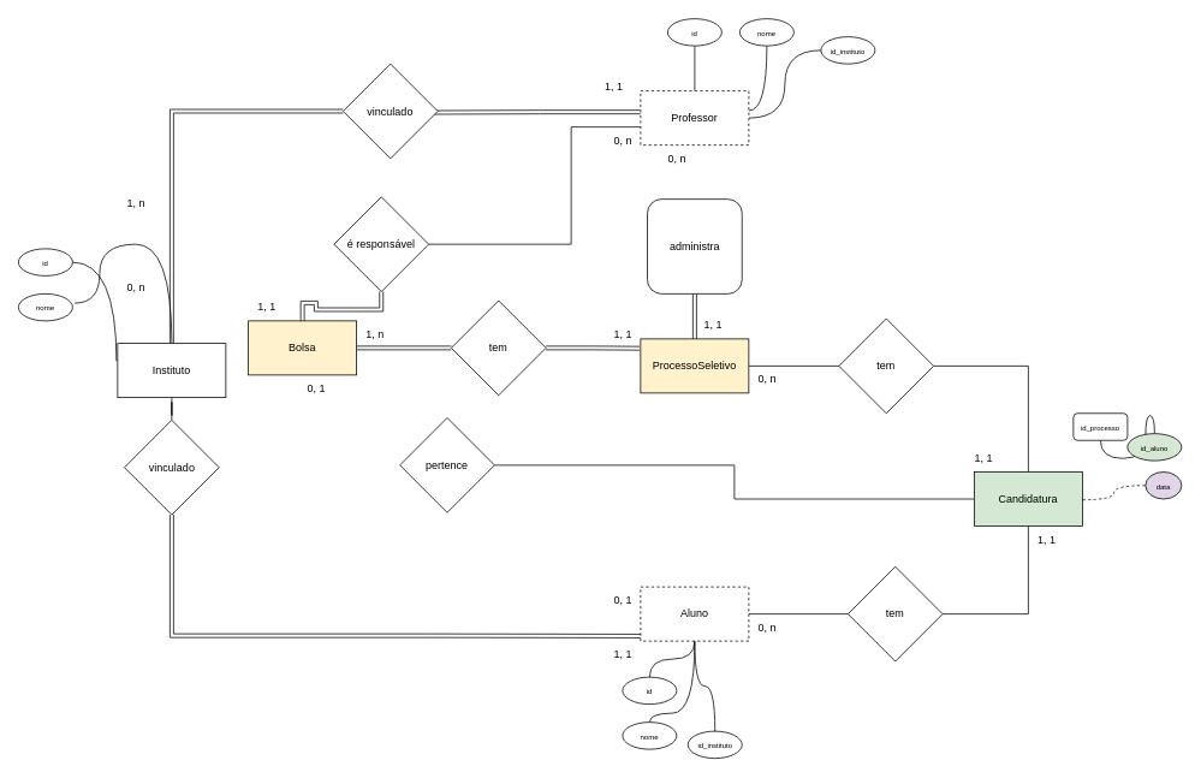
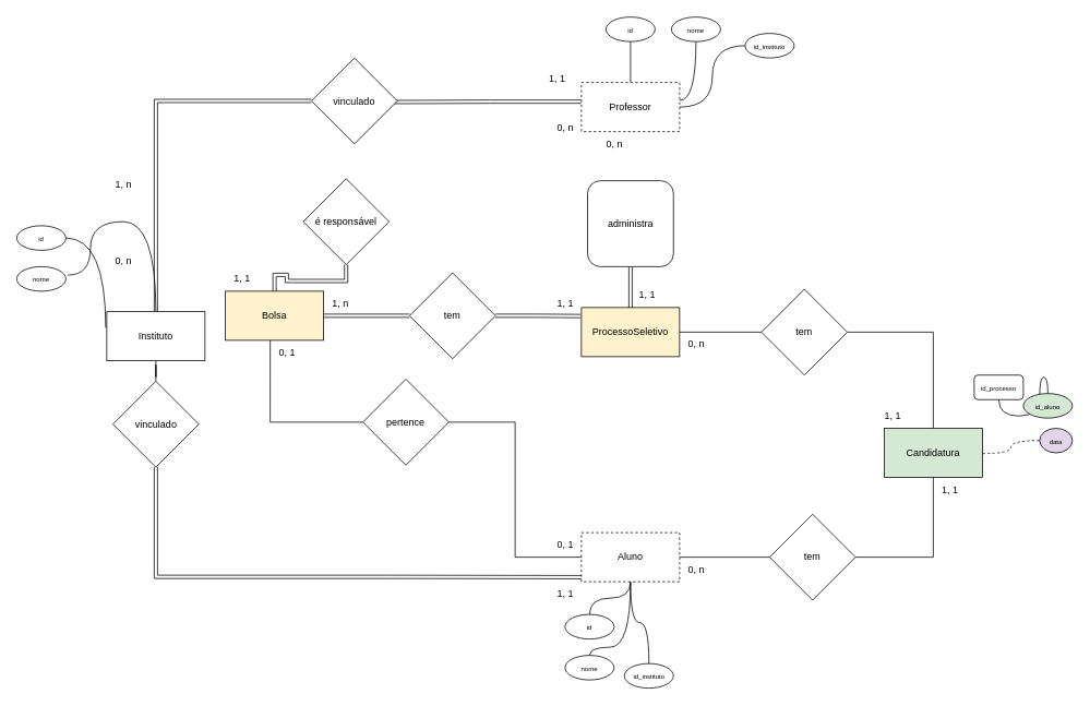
- <mxCell id="21" style="edgeStyle=orthogonalEdgeStyle;rounded=0;orthogonalLoop=1;jettySize=auto;html=1;entryX=1;entryY=0.5;entryDx=0;entryDy=0;endArrow=none;endFill=0;" edge="1" parent="1" source="25" target="42"><mxGeometry relative="1" as="geometry"><Array as="points"><mxPoint x="633" y="140" /><mxPoint x="633" y="270" /></Array></mxGeometry></mxCell>
+ <mxCell id="17" style="edgeStyle=orthogonalEdgeStyle;rounded=0;orthogonalLoop=1;jettySize=auto;html=1;entryX=0.456;entryY=1;entryDx=0;entryDy=0;entryPerimeter=0;endArrow=none;endFill=0;" edge="1" parent="1" source="18" target="4"><mxGeometry relative="1" as="geometry" /></mxCell>
- <mxCell id="16" style="edgeStyle=orthogonalEdgeStyle;rounded=0;orthogonalLoop=1;jettySize=auto;html=1;endArrow=none;endFill=0;" edge="1" parent="1" source="18" target="45"><mxGeometry relative="1" as="geometry" /></mxCell>
+ <mxCell id="16" style="edgeStyle=orthogonalEdgeStyle;rounded=0;orthogonalLoop=1;jettySize=auto;html=1;entryX=0;entryY=0.5;entryDx=0;entryDy=0;endArrow=none;endFill=0;" edge="1" parent="1" source="18" target="15"><mxGeometry relative="1" as="geometry" /></mxCell>
